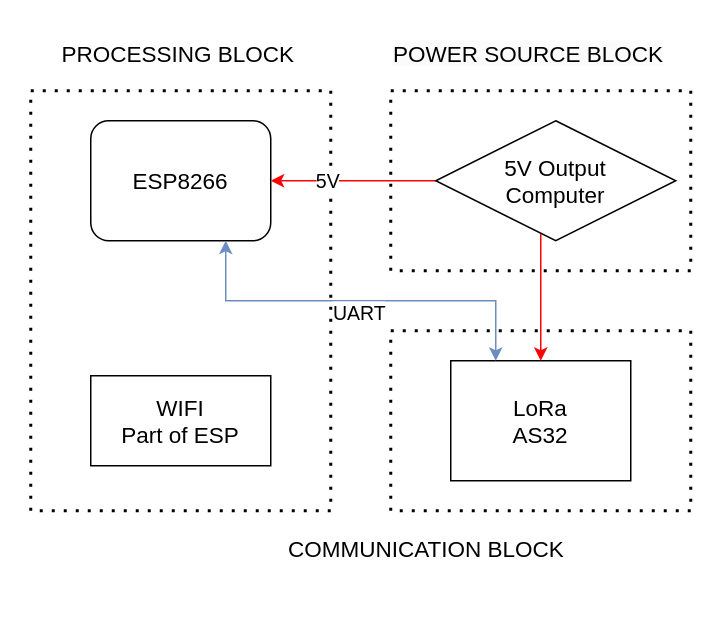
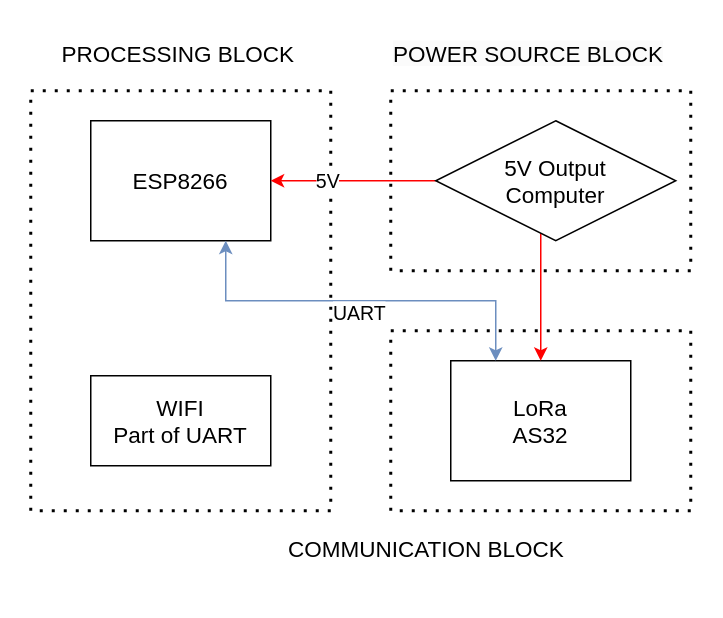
- <mxCell id="2" value="&lt;font style=&quot;font-size: 15px;&quot;&gt;ESP8266&lt;/font&gt;" style="whiteSpace=wrap;html=1;fontSize=11;rounded=1;" vertex="1" parent="1"><mxGeometry x="60" y="80" width="120" height="80" as="geometry" /></mxCell>
+ <mxCell id="2" value="&lt;font style=&quot;font-size: 15px;&quot;&gt;ESP8266&lt;/font&gt;" style="whiteSpace=wrap;html=1;rounded=0;fontSize=11;" vertex="1" parent="1"><mxGeometry x="60" y="80" width="120" height="80" as="geometry" /></mxCell>
- <mxCell id="16" value="&lt;font style=&quot;font-size: 15px;&quot;&gt;WIFI&lt;/font&gt;&lt;div style=&quot;font-size: 15px;&quot;&gt;&lt;font style=&quot;font-size: 15px;&quot;&gt;Part of ESP&lt;/font&gt;&lt;/div&gt;" style="whiteSpace=wrap;html=1;fontSize=11;rounded=0;" vertex="1" parent="1"><mxGeometry x="60" y="250" width="120" height="60" as="geometry" /></mxCell>
+ <mxCell id="16" value="&lt;font style=&quot;font-size: 15px;&quot;&gt;WIFI&lt;/font&gt;&lt;div style=&quot;font-size: 15px;&quot;&gt;&lt;font style=&quot;font-size: 15px;&quot;&gt;Part of UART&lt;/font&gt;&lt;/div&gt;" style="whiteSpace=wrap;html=1;fontSize=11;rounded=0;" vertex="1" parent="1"><mxGeometry x="60" y="250" width="120" height="60" as="geometry" /></mxCell>
